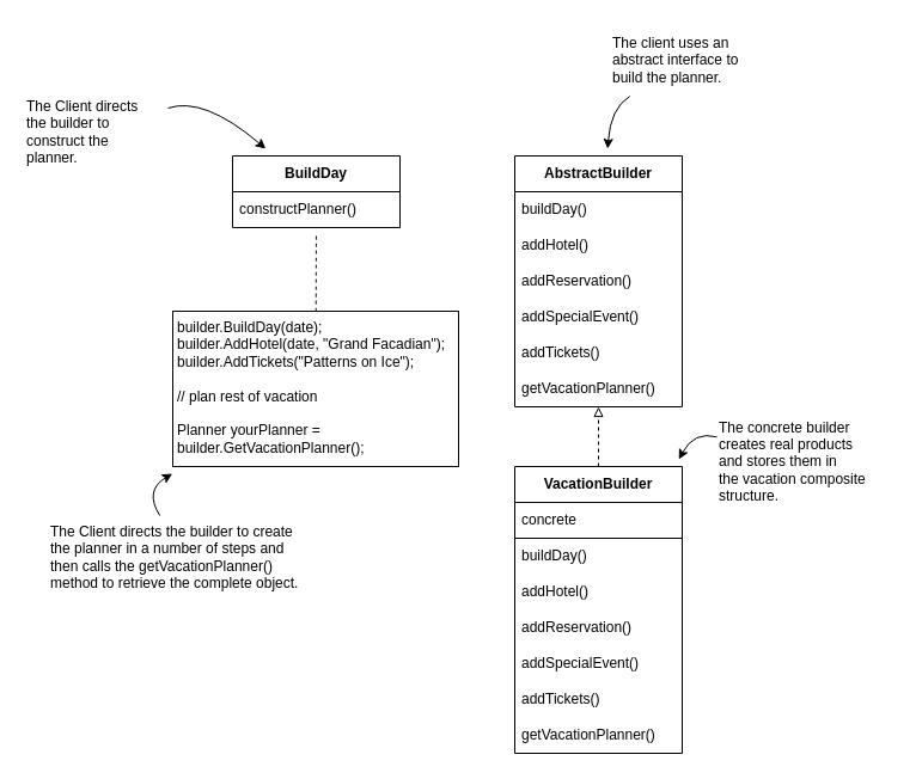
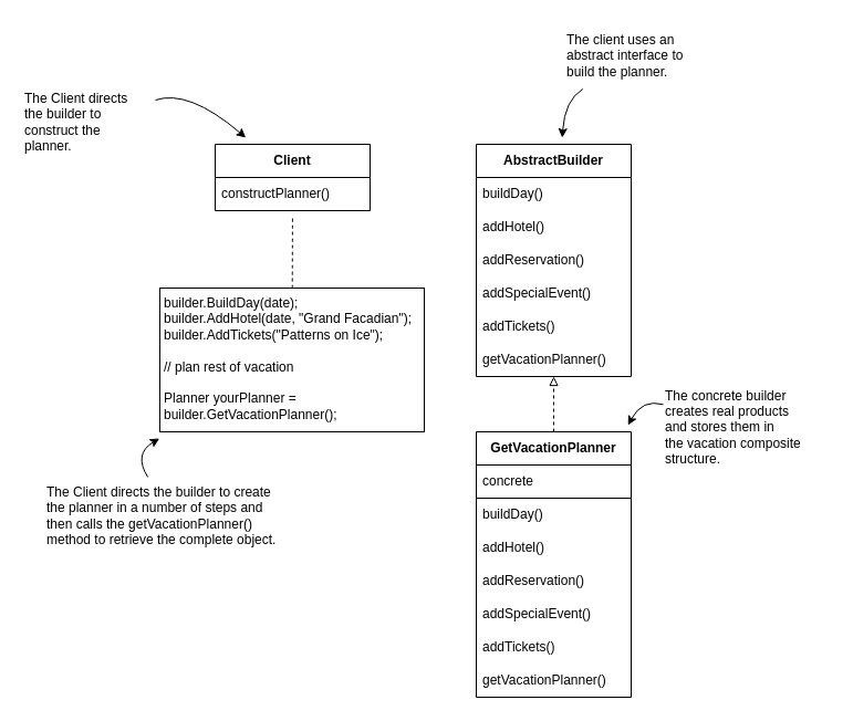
- <mxCell id="2" value="BuildDay" style="swimlane;fontStyle=1;childLayout=stackLayout;horizontal=1;startSize=30;horizontalStack=0;resizeParent=1;resizeParentMax=0;resizeLast=0;collapsible=1;marginBottom=0;whiteSpace=wrap;html=1;" parent="1" vertex="1"><mxGeometry x="194" y="130" width="140" height="60" as="geometry" /></mxCell>
+ <mxCell id="2" value="Client" style="swimlane;fontStyle=1;childLayout=stackLayout;horizontal=1;startSize=30;horizontalStack=0;resizeParent=1;resizeParentMax=0;resizeLast=0;collapsible=1;marginBottom=0;whiteSpace=wrap;html=1;" parent="1" vertex="1"><mxGeometry x="194" y="130" width="140" height="60" as="geometry" /></mxCell>
- <mxCell id="11" value="VacationBuilder" style="swimlane;fontStyle=1;childLayout=stackLayout;horizontal=1;startSize=30;horizontalStack=0;resizeParent=1;resizeParentMax=0;resizeLast=0;collapsible=1;marginBottom=0;whiteSpace=wrap;html=1;" parent="1" vertex="1"><mxGeometry x="430" y="390" width="140" height="240" as="geometry" /></mxCell>
+ <mxCell id="11" value="GetVacationPlanner" style="swimlane;fontStyle=1;childLayout=stackLayout;horizontal=1;startSize=30;horizontalStack=0;resizeParent=1;resizeParentMax=0;resizeLast=0;collapsible=1;marginBottom=0;whiteSpace=wrap;html=1;" parent="1" vertex="1"><mxGeometry x="430" y="390" width="140" height="240" as="geometry" /></mxCell>
